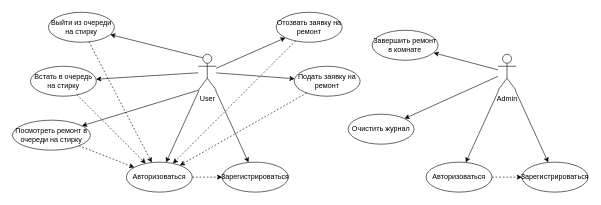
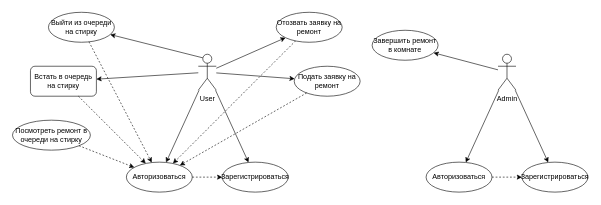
- <mxCell id="10" value="Встать в очередь на стирку" style="ellipse;whiteSpace=wrap;html=1;" vertex="1" parent="1"><mxGeometry x="50" y="110" width="110" height="50" as="geometry" /></mxCell>
+ <mxCell id="10" value="Встать в очередь на стирку" style="whiteSpace=wrap;html=1;rounded=1;" vertex="1" parent="1"><mxGeometry x="50" y="110" width="110" height="50" as="geometry" /></mxCell>
- <mxCell id="17" style="rounded=0;orthogonalLoop=1;jettySize=auto;html=1;" edge="1" parent="1" source="18" target="32"><mxGeometry relative="1" as="geometry"><mxPoint x="680" y="260" as="targetPoint" /></mxGeometry></mxCell>
- <mxCell id="3" style="rounded=0;orthogonalLoop=1;jettySize=auto;html=1;exitX=0;exitY=1;exitDx=0;exitDy=0;exitPerimeter=0;" edge="1" parent="1" source="9" target="11"><mxGeometry relative="1" as="geometry" /></mxCell>
- <mxCell id="32" value="Очистить журнал" style="ellipse;whiteSpace=wrap;html=1;" vertex="1" parent="1"><mxGeometry x="580" y="190" width="110" height="50" as="geometry" /></mxCell>
